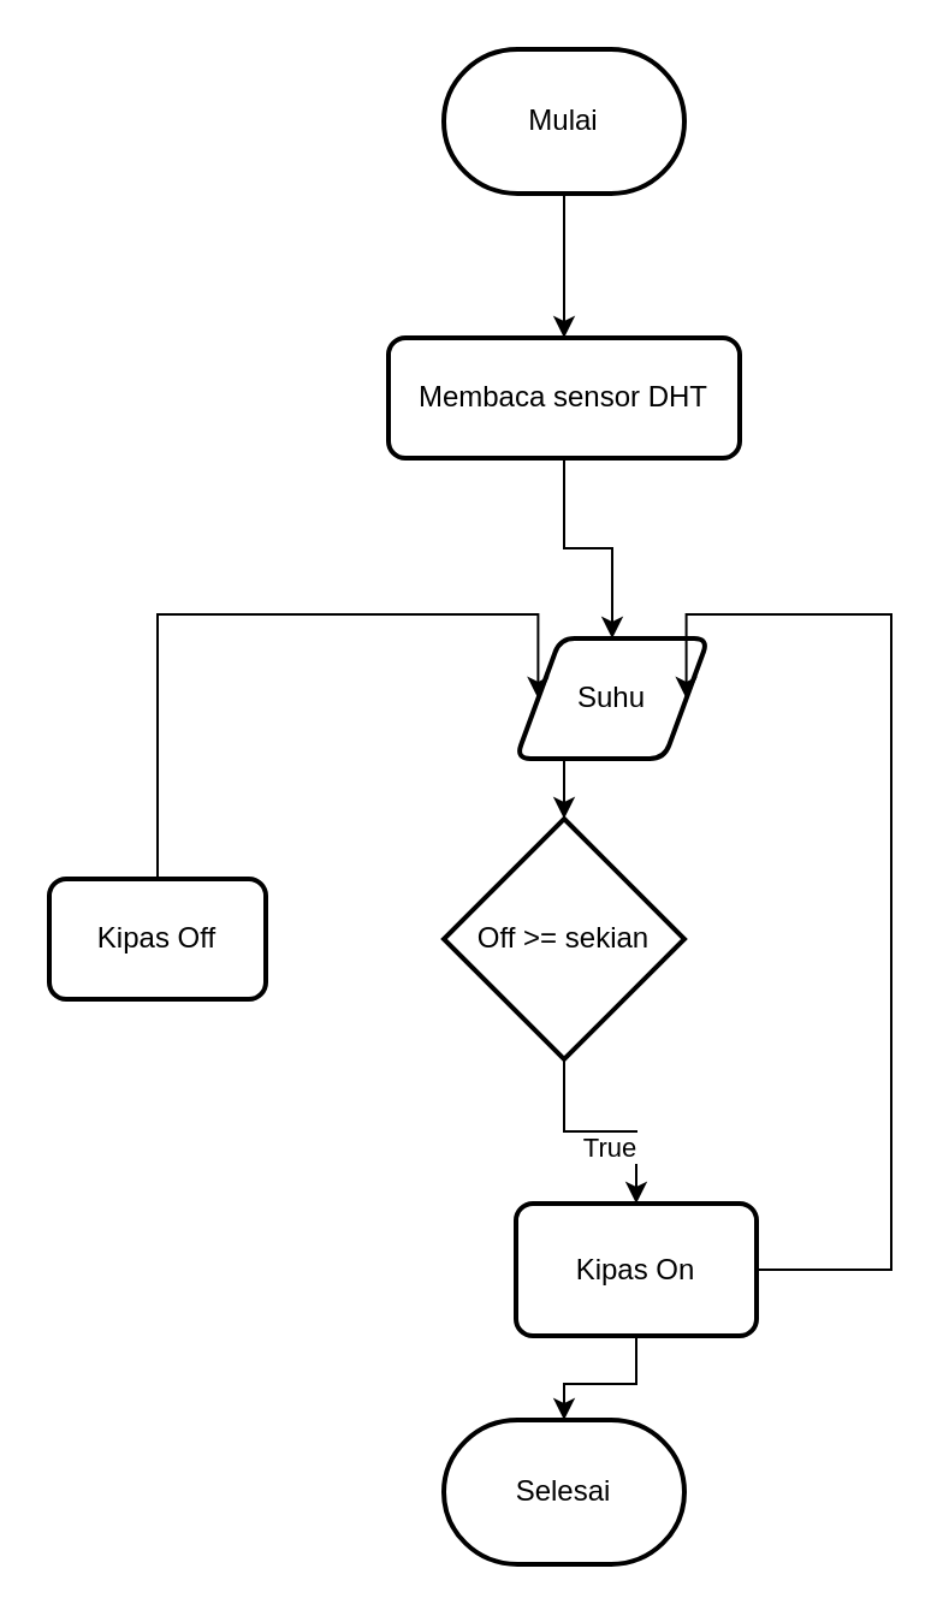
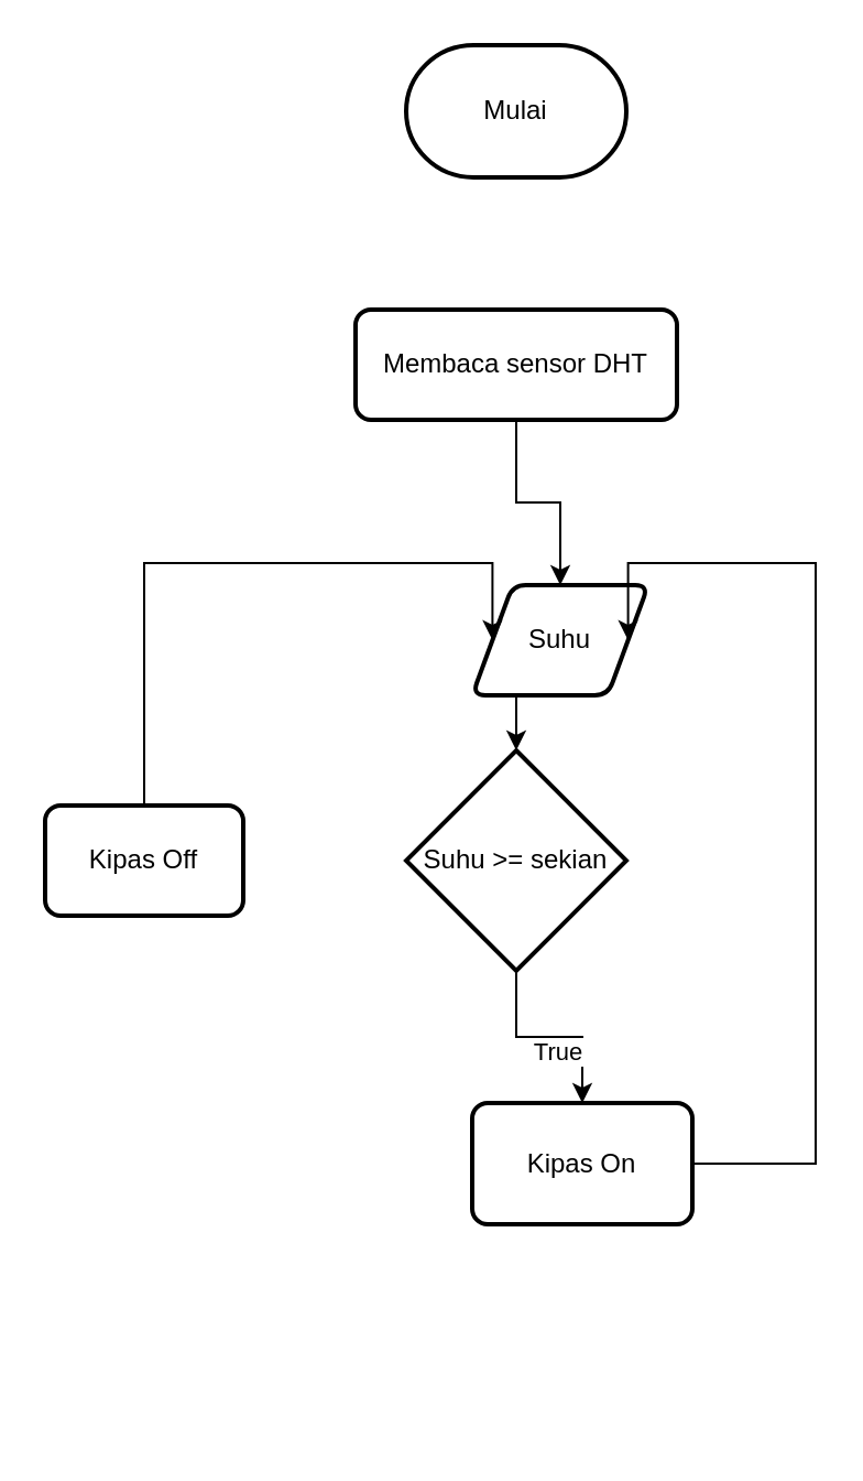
- <mxCell id="2" style="edgeStyle=orthogonalEdgeStyle;rounded=0;orthogonalLoop=1;jettySize=auto;html=1;exitX=0.5;exitY=1;exitDx=0;exitDy=0;exitPerimeter=0;entryX=0.5;entryY=0;entryDx=0;entryDy=0;" edge="1" parent="1" source="3" target="5"><mxGeometry relative="1" as="geometry" /></mxCell>
- <mxCell id="9" value="Off &amp;gt;= sekian" style="strokeWidth=2;html=1;shape=mxgraph.flowchart.decision;whiteSpace=wrap;" vertex="1" parent="1"><mxGeometry x="184" y="340" width="100" height="100" as="geometry" /></mxCell>
+ <mxCell id="9" value="Suhu &amp;gt;= sekian" style="strokeWidth=2;html=1;shape=mxgraph.flowchart.decision;whiteSpace=wrap;" vertex="1" parent="1"><mxGeometry x="184" y="340" width="100" height="100" as="geometry" /></mxCell>
- <mxCell id="16" style="edgeStyle=orthogonalEdgeStyle;rounded=0;orthogonalLoop=1;jettySize=auto;html=1;exitX=0.5;exitY=1;exitDx=0;exitDy=0;entryX=0.5;entryY=0;entryDx=0;entryDy=0;entryPerimeter=0;" edge="1" parent="1" source="14" target="15"><mxGeometry relative="1" as="geometry" /></mxCell>
- <mxCell id="15" value="Selesai" style="strokeWidth=2;html=1;shape=mxgraph.flowchart.terminator;whiteSpace=wrap;" vertex="1" parent="1"><mxGeometry x="184" y="590" width="100" height="60" as="geometry" /></mxCell>
